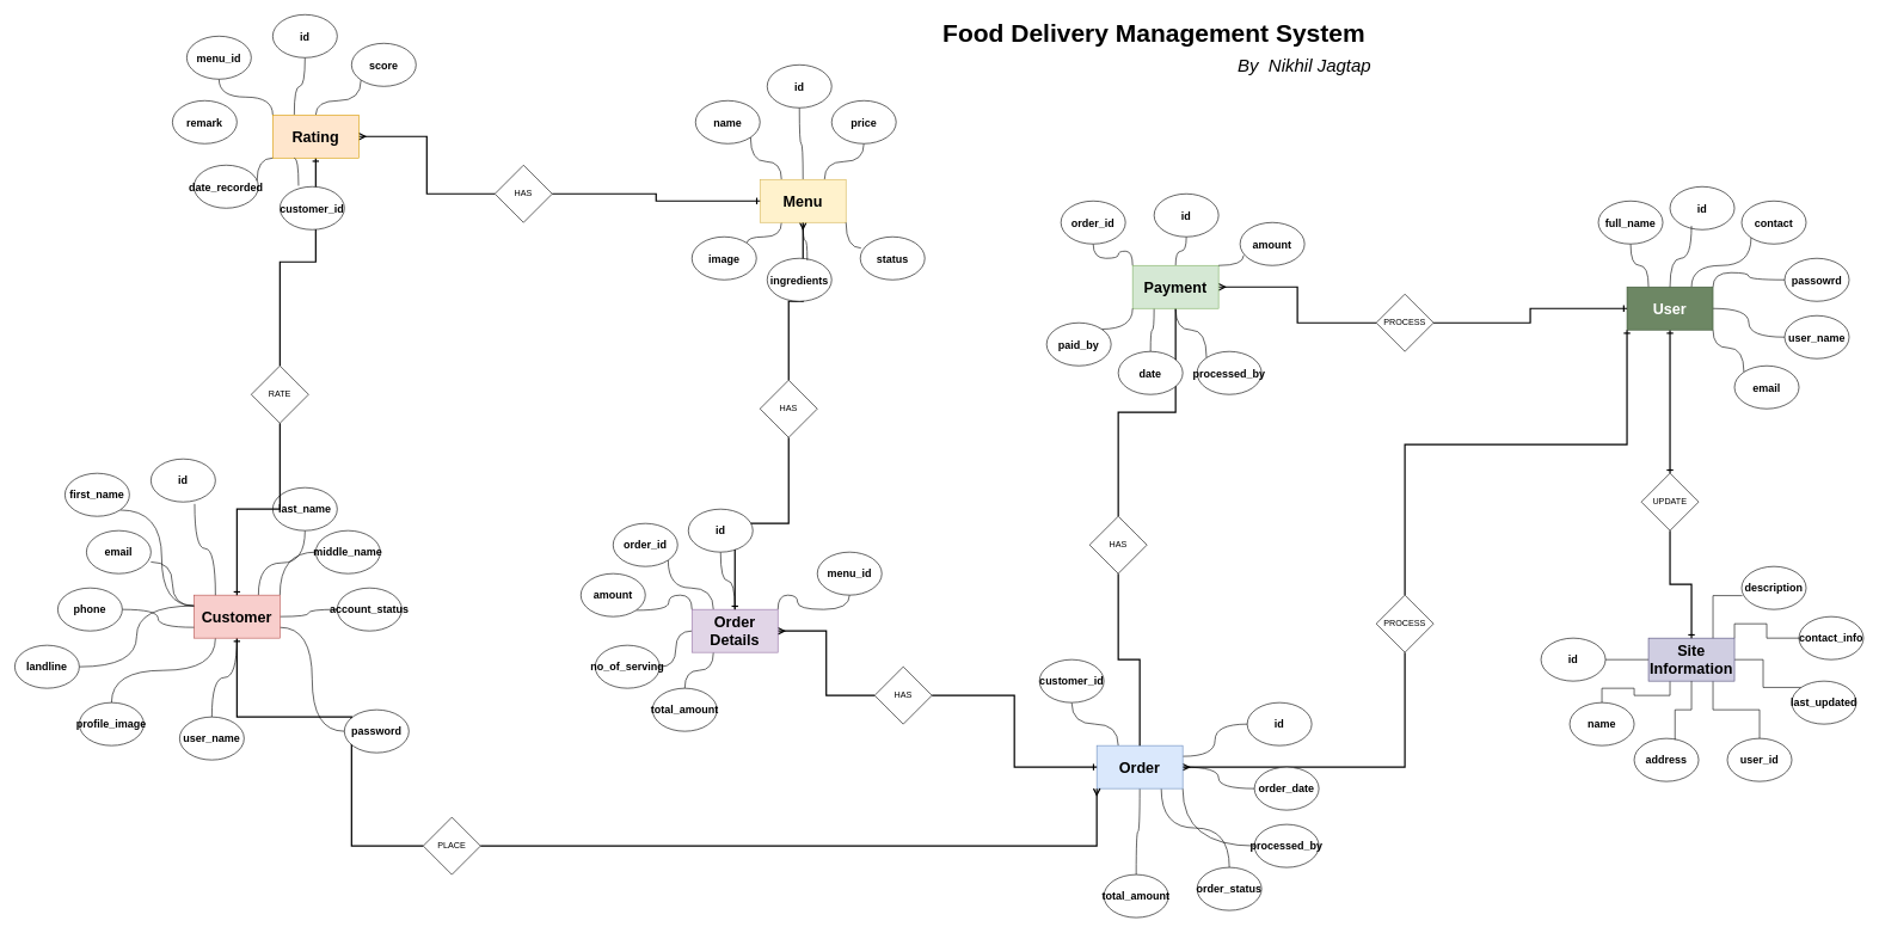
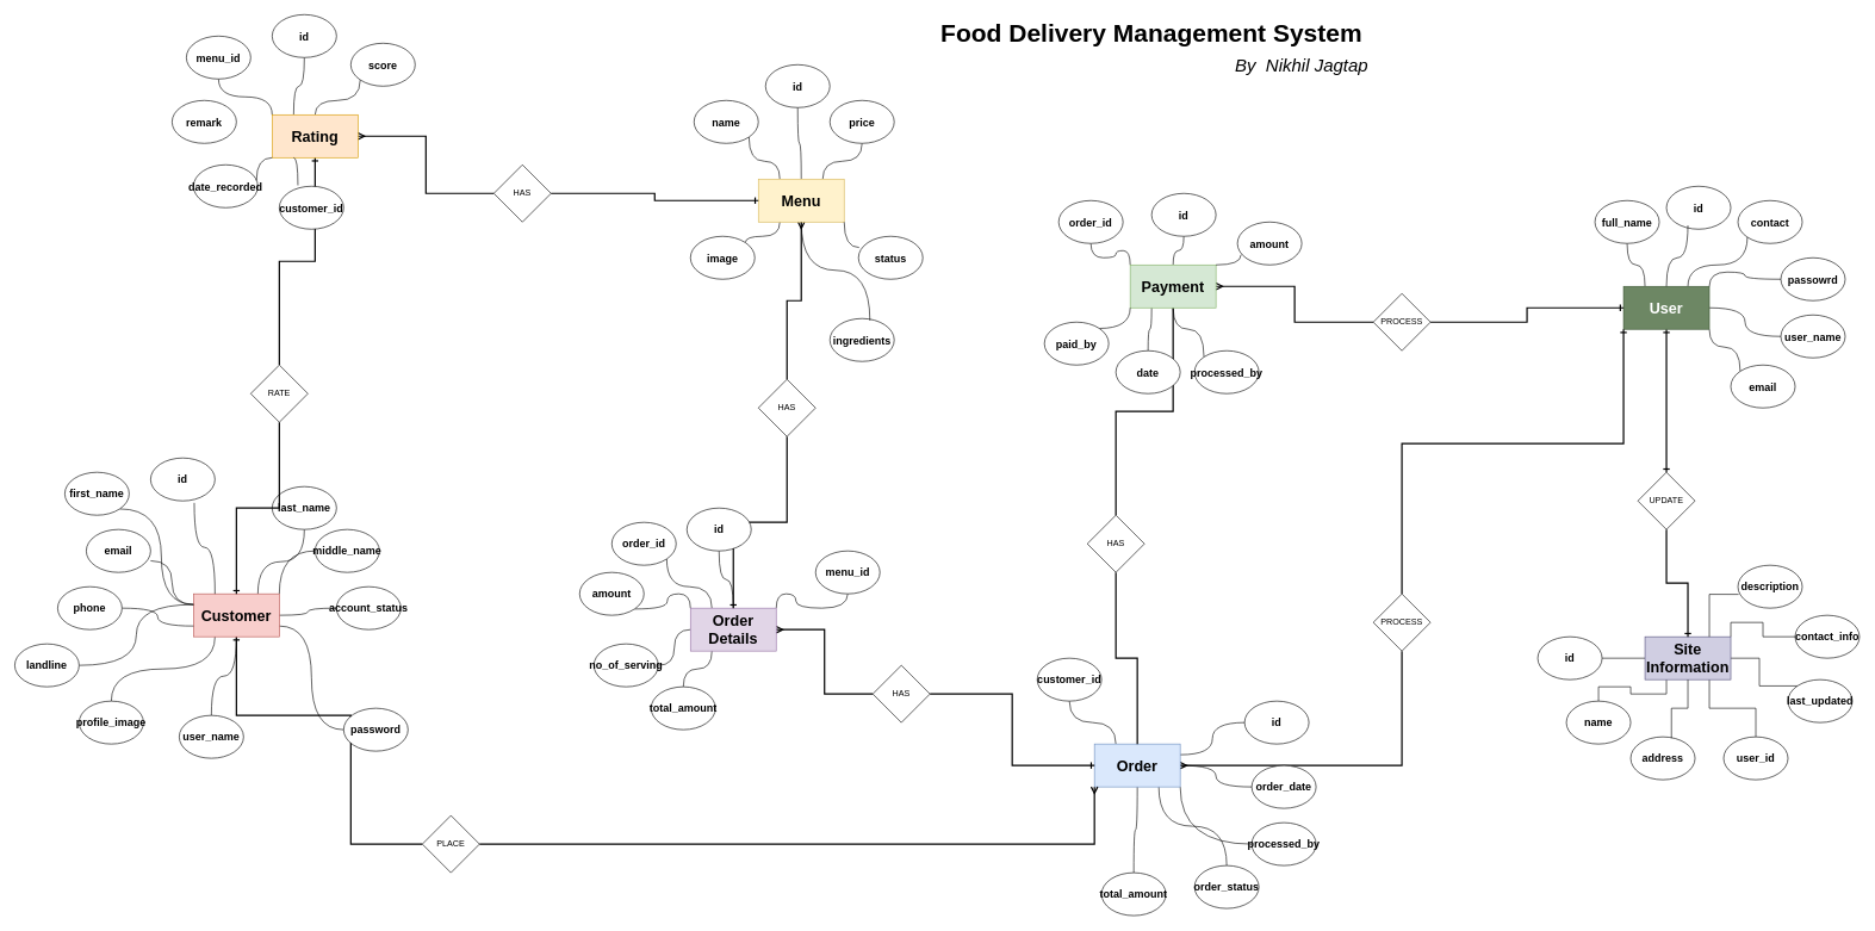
- <mxCell id="80" value="ingredients" style="ellipse;whiteSpace=wrap;html=1;fontSize=15;fontStyle=1;" vertex="1" parent="1"><mxGeometry x="1070" y="360" width="90" height="60" as="geometry" /></mxCell>
+ <mxCell id="80" value="ingredients" style="ellipse;whiteSpace=wrap;html=1;fontSize=15;fontStyle=1;" vertex="1" parent="1"><mxGeometry x="1160" y="445" width="90" height="60" as="geometry" /></mxCell>
